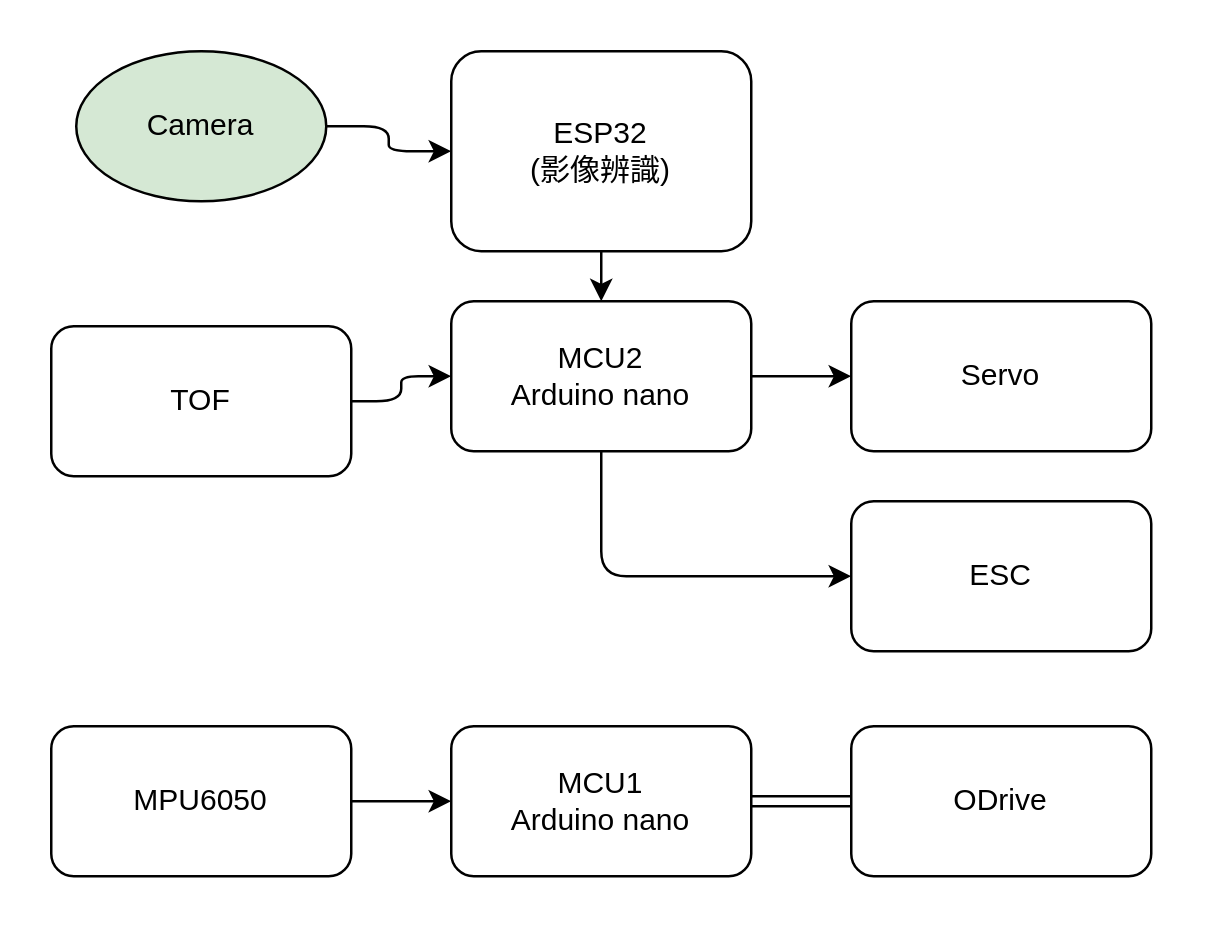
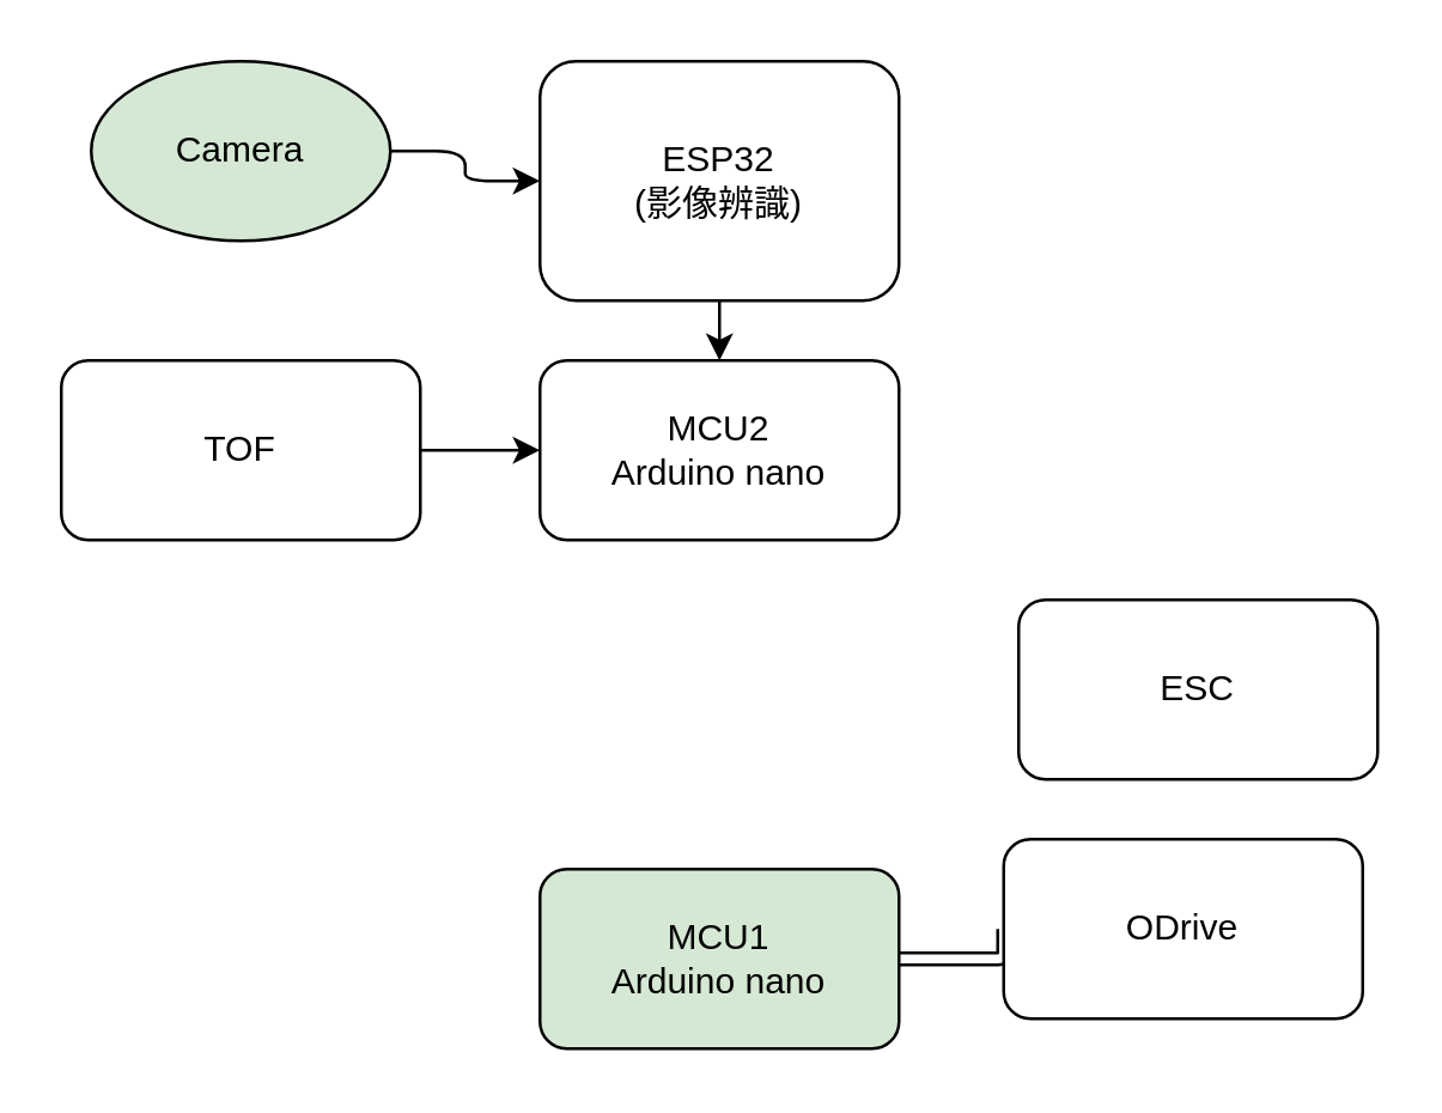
- <mxCell id="4" style="edgeStyle=orthogonalEdgeStyle;rounded=1;orthogonalLoop=1;jettySize=auto;html=1;exitX=1;exitY=0.5;exitDx=0;exitDy=0;entryX=0;entryY=0.5;entryDx=0;entryDy=0;" parent="1" source="6" target="14" edge="1"><mxGeometry relative="1" as="geometry" /></mxCell>
- <mxCell id="14" value="Servo" style="rounded=1;whiteSpace=wrap;html=1;" parent="1" vertex="1"><mxGeometry x="340" y="120" width="120" height="60" as="geometry" /></mxCell>
- <mxCell id="17" value="TOF" style="rounded=1;whiteSpace=wrap;html=1;" parent="1" vertex="1"><mxGeometry x="20" y="130" width="120" height="60" as="geometry" /></mxCell>
+ <mxCell id="17" value="TOF" style="rounded=1;whiteSpace=wrap;html=1;" parent="1" vertex="1"><mxGeometry x="20" y="120" width="120" height="60" as="geometry" /></mxCell>
- <mxCell id="5" style="edgeStyle=orthogonalEdgeStyle;rounded=1;orthogonalLoop=1;jettySize=auto;html=1;exitX=0.5;exitY=1;exitDx=0;exitDy=0;entryX=0;entryY=0.5;entryDx=0;entryDy=0;" parent="1" source="6" target="15" edge="1"><mxGeometry relative="1" as="geometry" /></mxCell>
- <mxCell id="12" value="&lt;div&gt;MPU6050&lt;/div&gt;" style="rounded=1;whiteSpace=wrap;html=1;" parent="1" vertex="1"><mxGeometry x="20" y="290" width="120" height="60" as="geometry" /></mxCell>
- <mxCell id="11" style="edgeStyle=orthogonalEdgeStyle;rounded=1;orthogonalLoop=1;jettySize=auto;html=1;exitX=1;exitY=0.5;exitDx=0;exitDy=0;entryX=0;entryY=0.5;entryDx=0;entryDy=0;" parent="1" source="12" target="10" edge="1"><mxGeometry relative="1" as="geometry" /></mxCell>
- <mxCell id="10" value="&lt;div&gt;MCU1&lt;/div&gt;Arduino nano" style="rounded=1;whiteSpace=wrap;html=1;" parent="1" vertex="1"><mxGeometry x="180" y="290" width="120" height="60" as="geometry" /></mxCell>
+ <mxCell id="10" value="&lt;div&gt;MCU1&lt;/div&gt;Arduino nano" style="rounded=1;whiteSpace=wrap;html=1;fillColor=#d5e8d4;" parent="1" vertex="1"><mxGeometry x="180" y="290" width="120" height="60" as="geometry" /></mxCell>
- <mxCell id="13" value="&lt;div&gt;ODrive&lt;/div&gt;" style="rounded=1;whiteSpace=wrap;html=1;" parent="1" vertex="1"><mxGeometry x="340" y="290" width="120" height="60" as="geometry" /></mxCell>
+ <mxCell id="13" value="&lt;div&gt;ODrive&lt;/div&gt;" style="rounded=1;whiteSpace=wrap;html=1;" parent="1" vertex="1"><mxGeometry x="335" y="280" width="120" height="60" as="geometry" /></mxCell>
